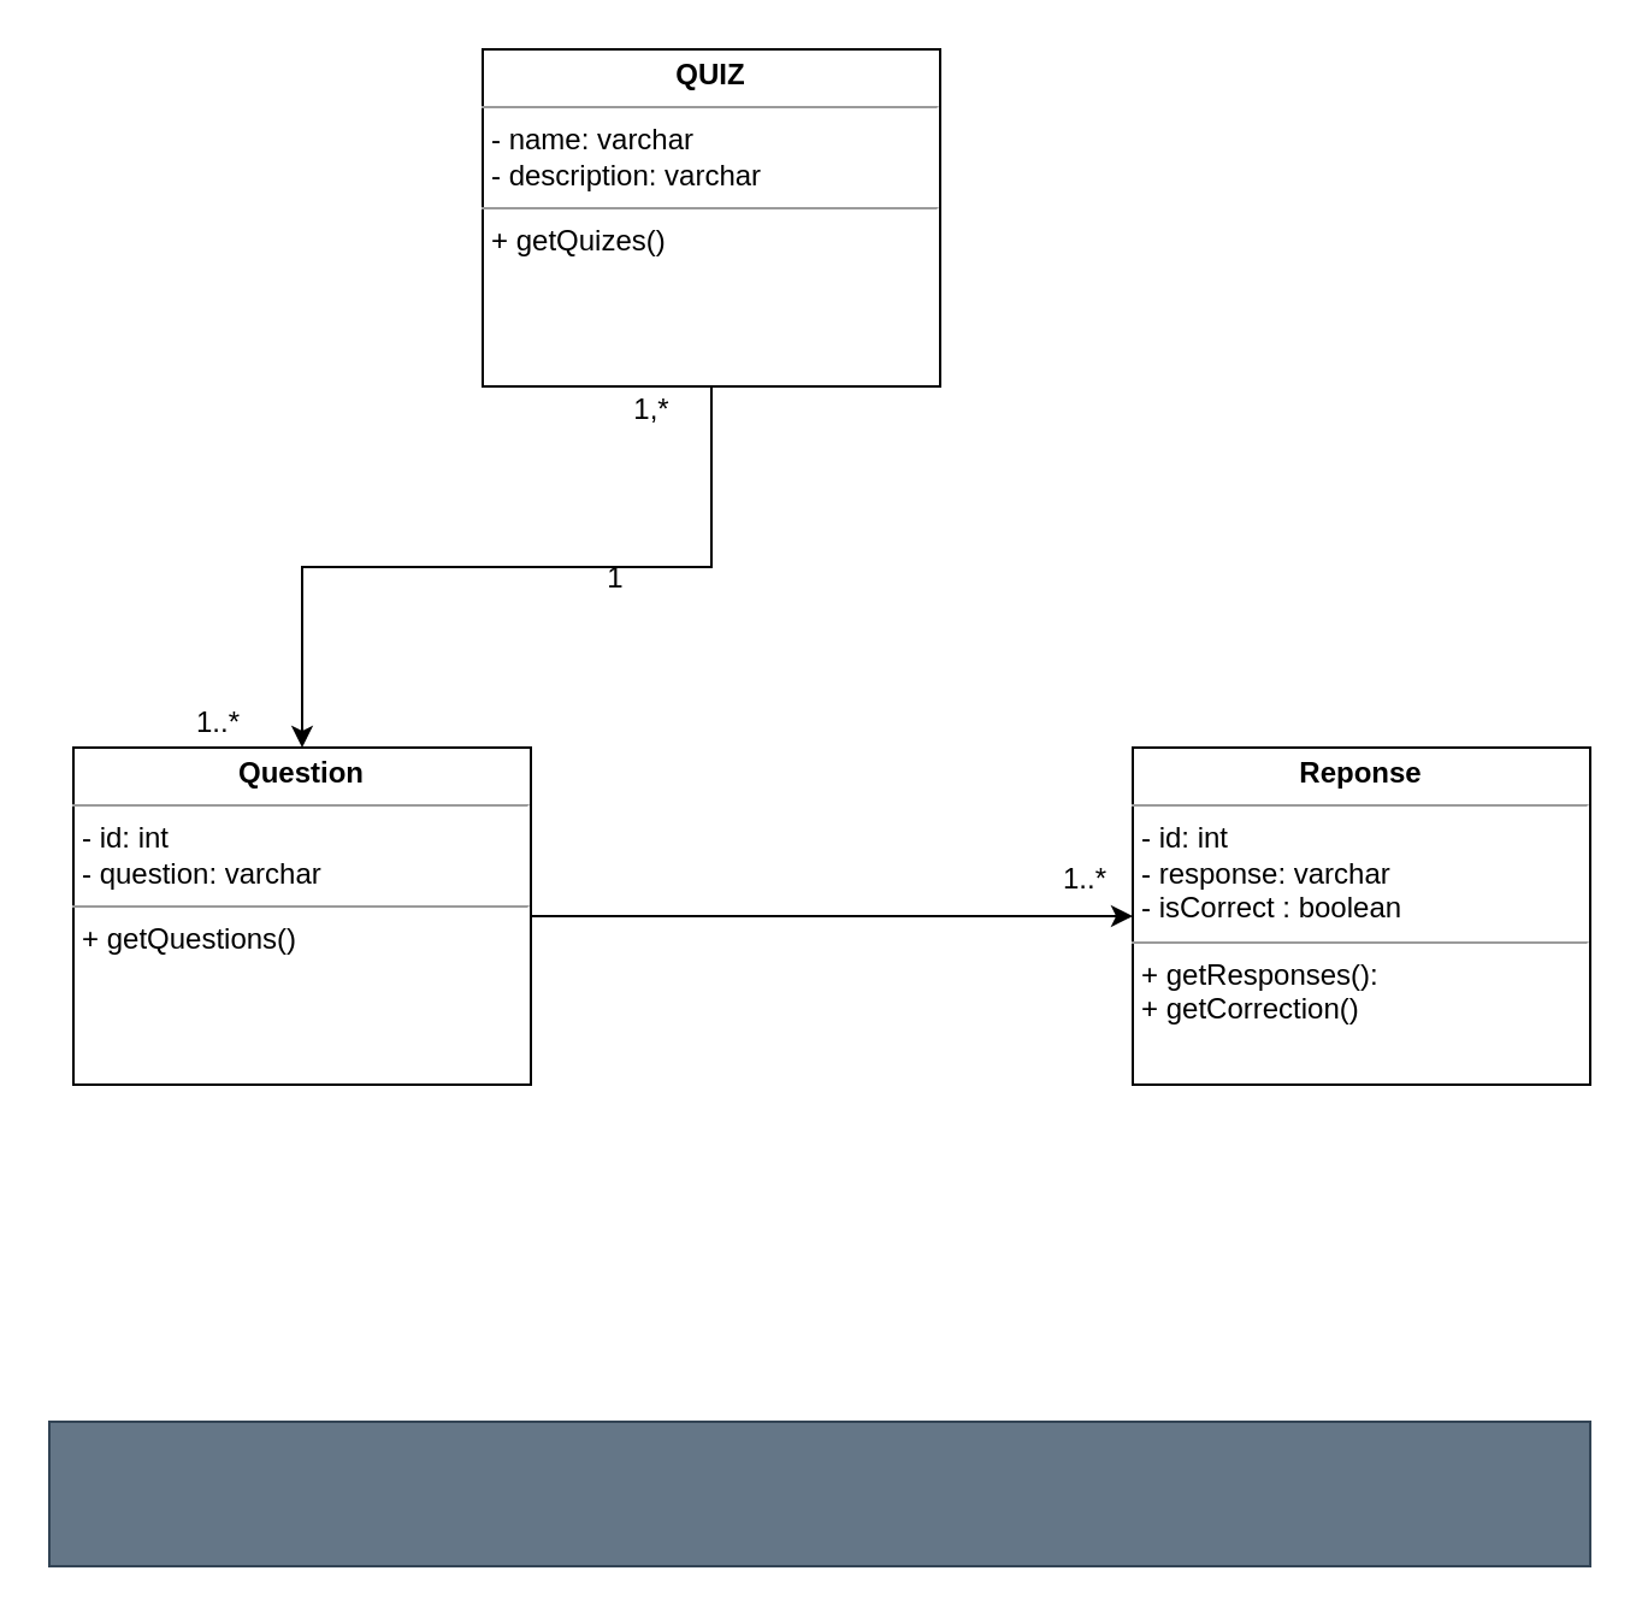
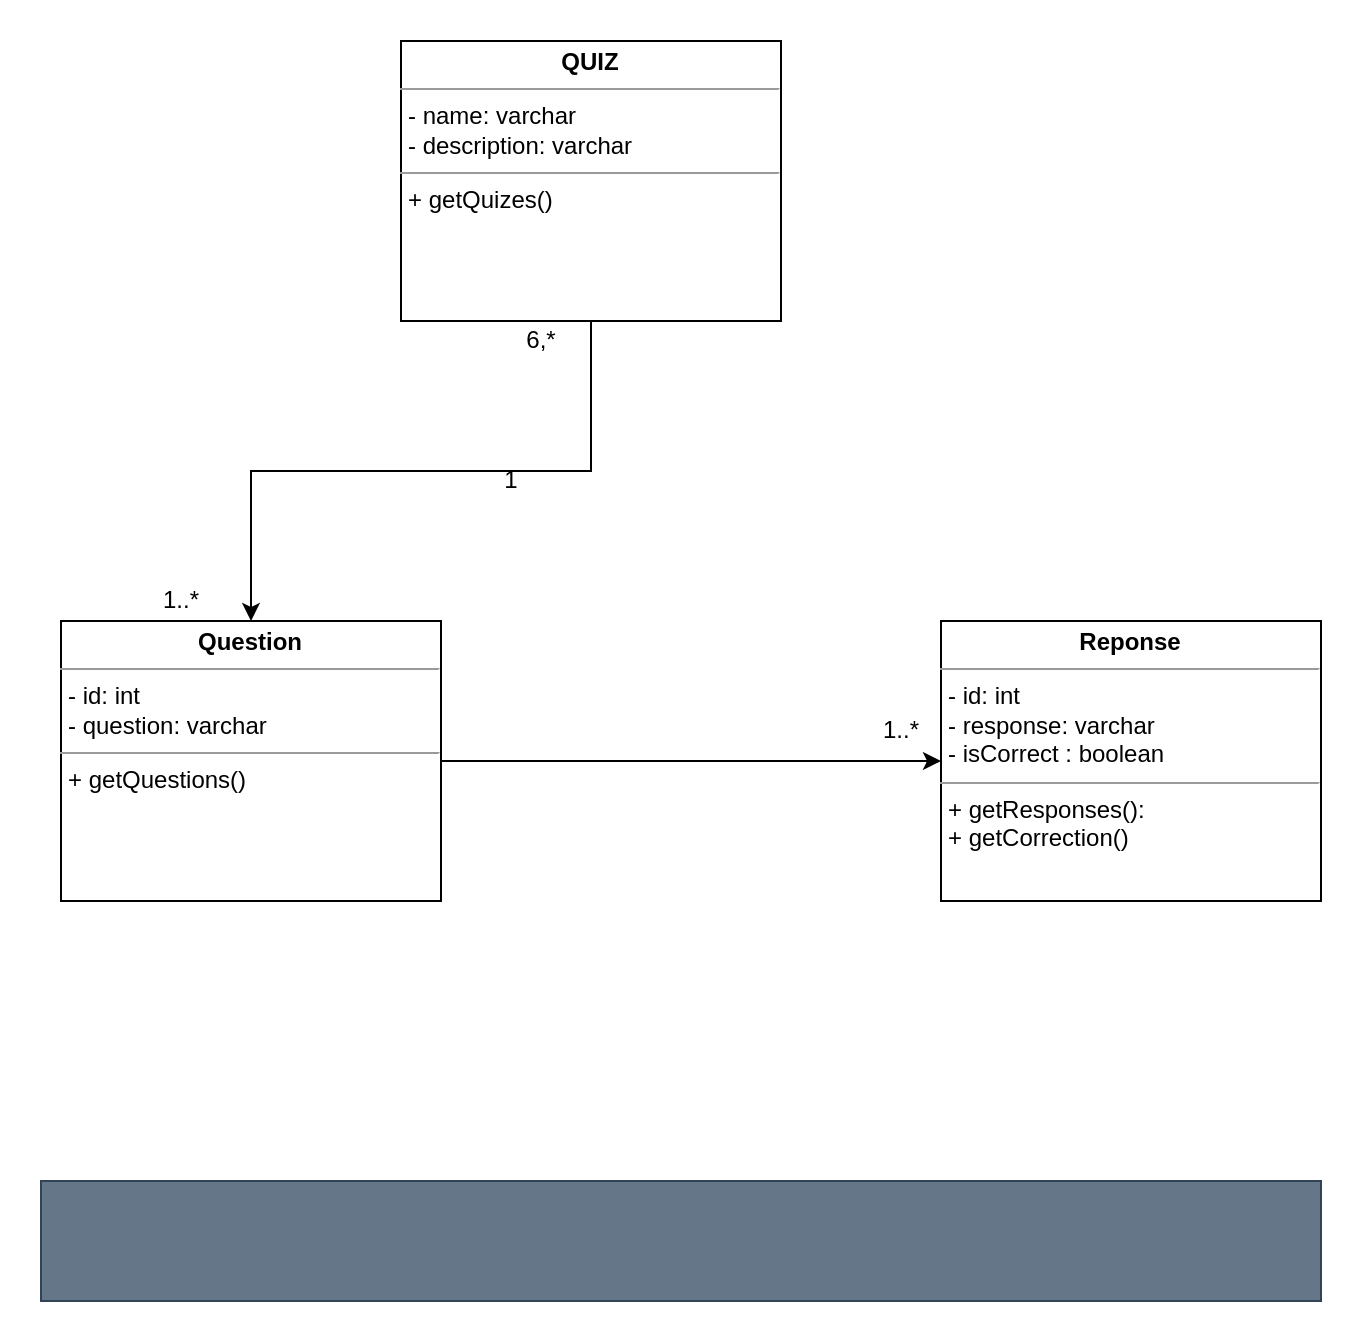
- <mxCell id="7" value="1,*&lt;br&gt;" style="text;html=1;align=center;verticalAlign=middle;resizable=0;points=[];autosize=1;strokeColor=none;fillColor=none;" parent="1" vertex="1"><mxGeometry x="250" y="155" width="40" height="30" as="geometry" /></mxCell>
+ <mxCell id="7" value="6,*&lt;br&gt;" style="text;html=1;align=center;verticalAlign=middle;resizable=0;points=[];autosize=1;strokeColor=none;fillColor=none;" parent="1" vertex="1"><mxGeometry x="250" y="155" width="40" height="30" as="geometry" /></mxCell>
